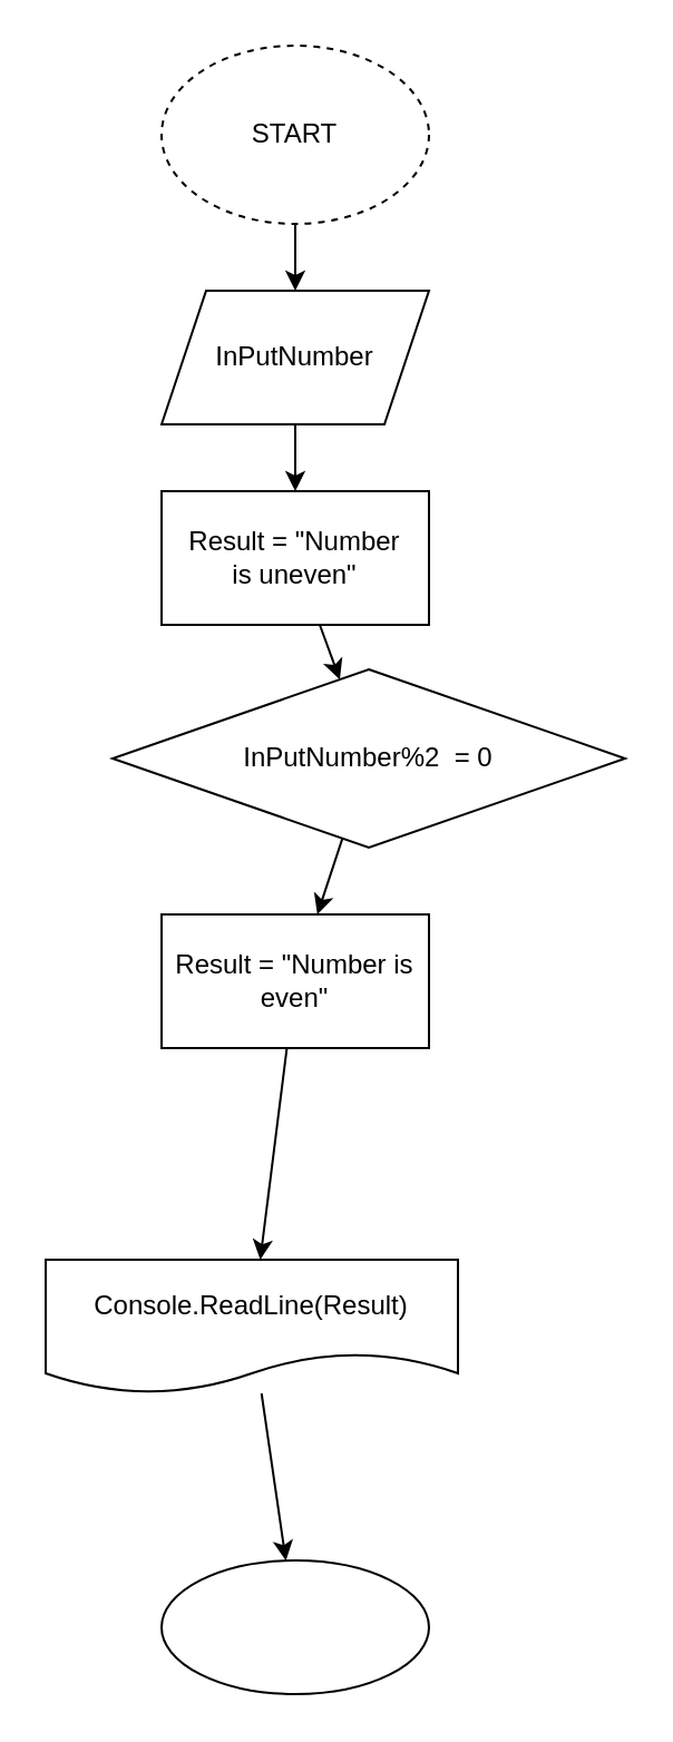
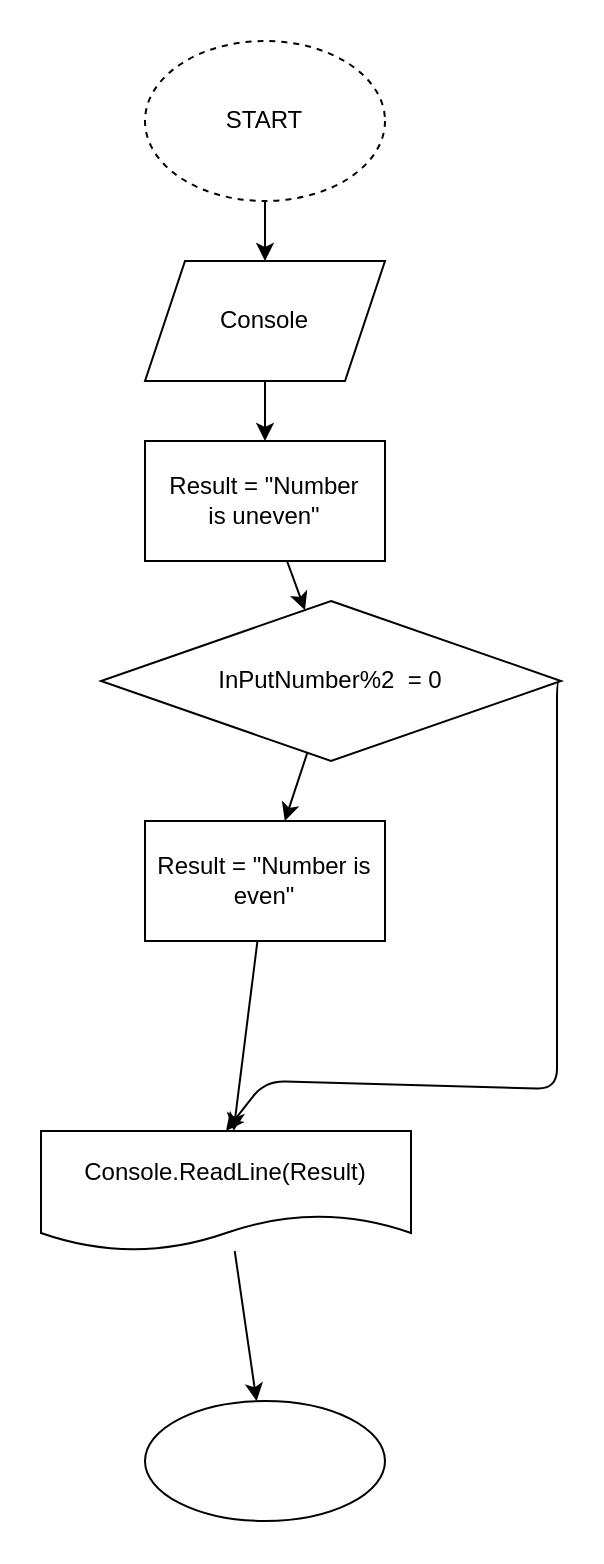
- <mxCell id="5" value="InPutNumber" style="shape=parallelogram;perimeter=parallelogramPerimeter;whiteSpace=wrap;html=1;fixedSize=1;" parent="1" vertex="1"><mxGeometry x="72" y="130" width="120" height="60" as="geometry" /></mxCell>
+ <mxCell id="5" value="Console" style="shape=parallelogram;perimeter=parallelogramPerimeter;whiteSpace=wrap;html=1;fixedSize=1;" parent="1" vertex="1"><mxGeometry x="72" y="130" width="120" height="60" as="geometry" /></mxCell>
+ <mxCell id="7" style="edgeStyle=none;html=1;exitX=1;exitY=0.5;exitDx=0;exitDy=0;entryX=0.5;entryY=0;entryDx=0;entryDy=0;" parent="1" source="8" target="14" edge="1"><mxGeometry relative="1" as="geometry"><mxPoint x="132" y="560" as="targetPoint" /><Array as="points"><mxPoint x="278" y="340" /><mxPoint x="278" y="544" /><mxPoint x="132" y="540" /></Array></mxGeometry></mxCell>
